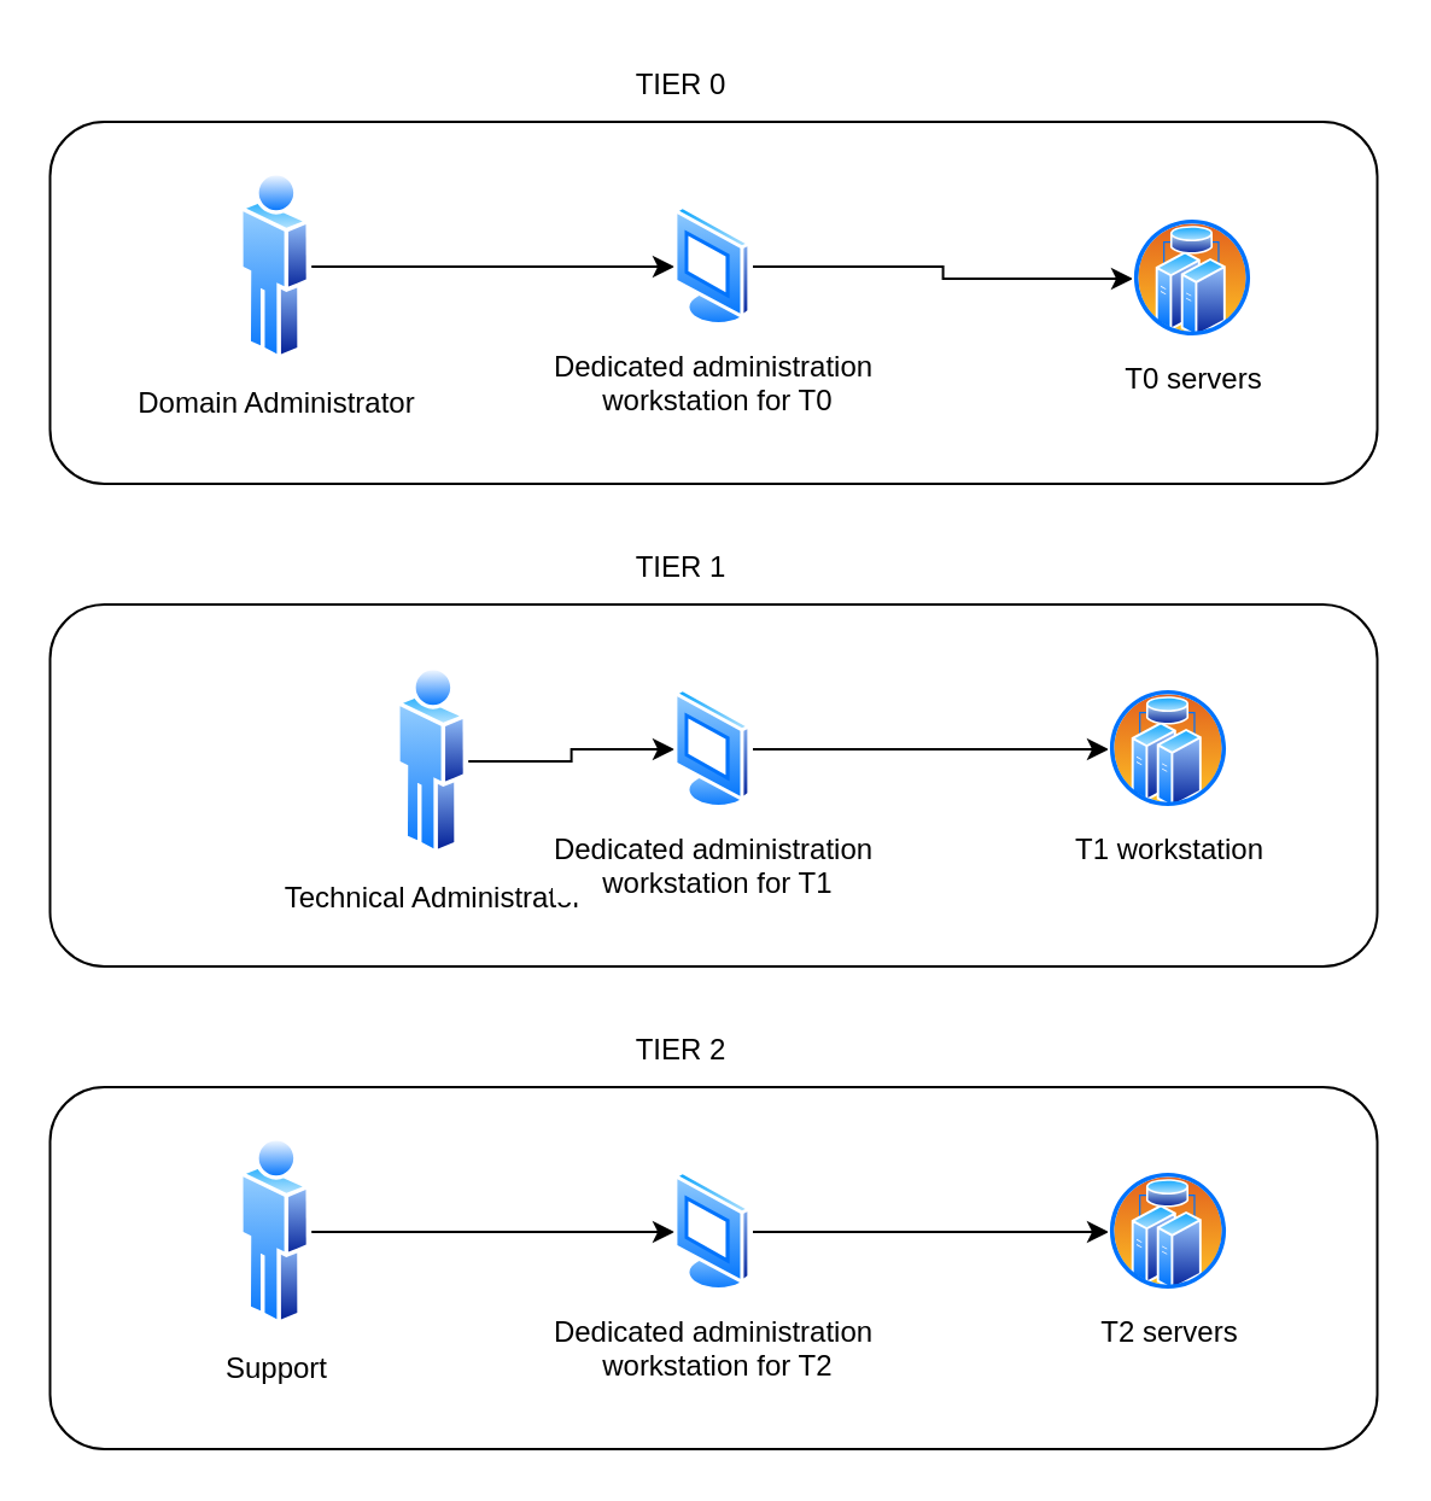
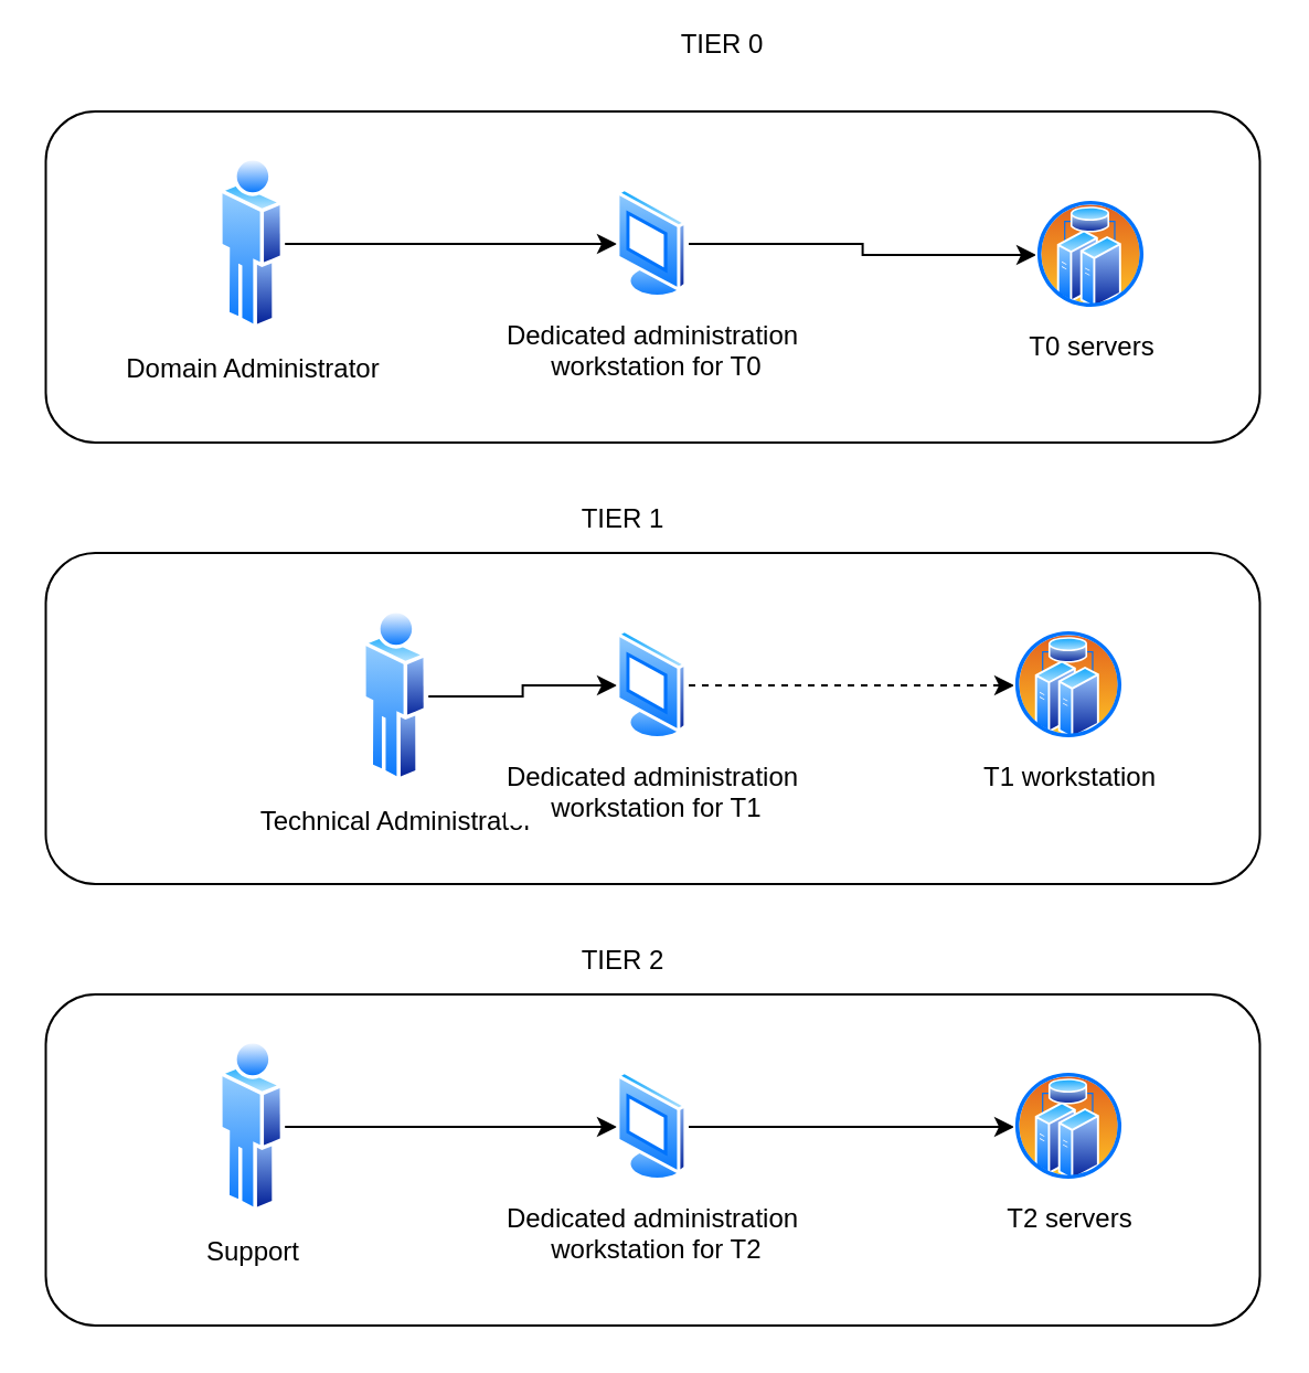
- <mxCell id="20" value="TIER 0" style="text;html=1;strokeColor=none;fillColor=none;align=center;verticalAlign=middle;whiteSpace=wrap;rounded=0;" vertex="1" parent="1"><mxGeometry x="251.5" y="20" width="60" height="30" as="geometry" /></mxCell>
+ <mxCell id="20" value="TIER 0" style="text;html=1;strokeColor=none;fillColor=none;align=center;verticalAlign=middle;whiteSpace=wrap;rounded=0;" vertex="1" parent="1"><mxGeometry x="296.5" y="5" width="60" height="30" as="geometry" /></mxCell>
- <mxCell id="13" style="edgeStyle=orthogonalEdgeStyle;rounded=0;orthogonalLoop=1;jettySize=auto;html=1;entryX=0;entryY=0.5;entryDx=0;entryDy=0;" edge="1" parent="1" source="14" target="18"><mxGeometry relative="1" as="geometry" /></mxCell>
+ <mxCell id="13" style="edgeStyle=orthogonalEdgeStyle;rounded=0;orthogonalLoop=1;jettySize=auto;html=1;entryX=0;entryY=0.5;entryDx=0;entryDy=0;dashed=1;" edge="1" parent="1" source="14" target="18"><mxGeometry relative="1" as="geometry" /></mxCell>
